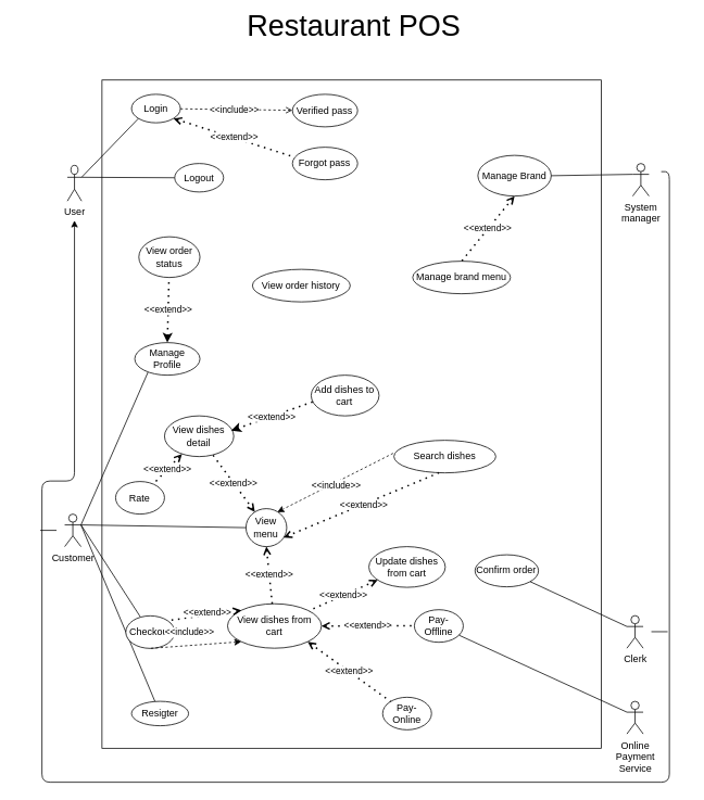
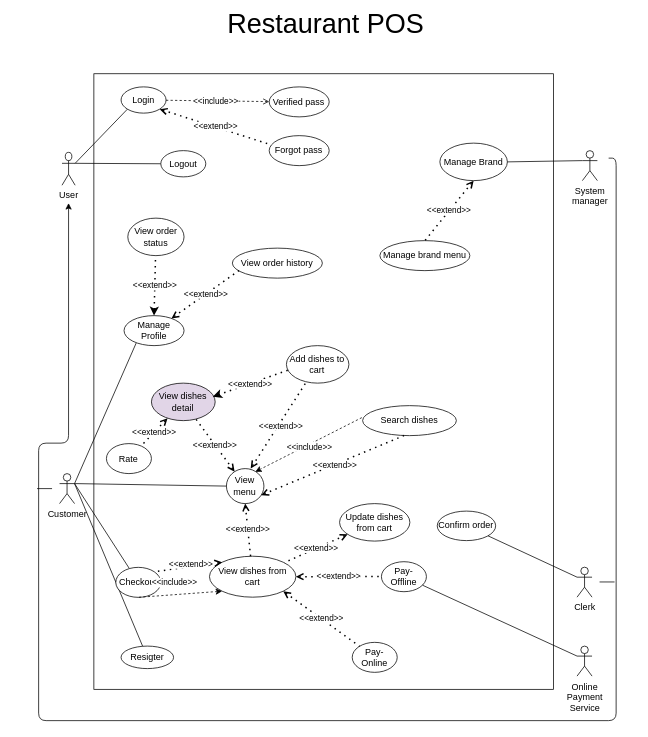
+ <mxCell id="37" value="&amp;lt;&amp;lt;extend&amp;gt;&amp;gt;" style="endArrow=none;dashed=1;html=1;dashPattern=1 3;strokeWidth=2;startArrow=open;startFill=0;entryX=0.08;entryY=0.734;entryDx=0;entryDy=0;entryPerimeter=0;" parent="1" source="13" target="36" edge="1"><mxGeometry width="50" height="50" relative="1" as="geometry"><mxPoint x="273.9" y="79.63" as="sourcePoint" /><mxPoint x="404.5" y="144.59" as="targetPoint" /></mxGeometry></mxCell>
- <mxCell id="28" value="View dishes detail" style="ellipse;whiteSpace=wrap;html=1;" parent="1" vertex="1"><mxGeometry x="201.4" y="510" width="85" height="50" as="geometry" /></mxCell>
+ <mxCell id="28" value="View dishes detail" style="ellipse;whiteSpace=wrap;html=1;fillColor=#e1d5e7;" parent="1" vertex="1"><mxGeometry x="201.4" y="510" width="85" height="50" as="geometry" /></mxCell>
+ <mxCell id="30" value="&amp;lt;&amp;lt;extend&amp;gt;&amp;gt;" style="endArrow=none;dashed=1;html=1;dashPattern=1 3;strokeWidth=2;startArrow=open;startFill=0;exitX=0.647;exitY=-0.002;exitDx=0;exitDy=0;exitPerimeter=0;" parent="1" source="10" target="27" edge="1"><mxGeometry x="0.018" y="-3" width="50" height="50" relative="1" as="geometry"><mxPoint x="256.4" y="589.63" as="sourcePoint" /><mxPoint x="394.631" y="528.346" as="targetPoint" /><mxPoint as="offset" /></mxGeometry></mxCell>
